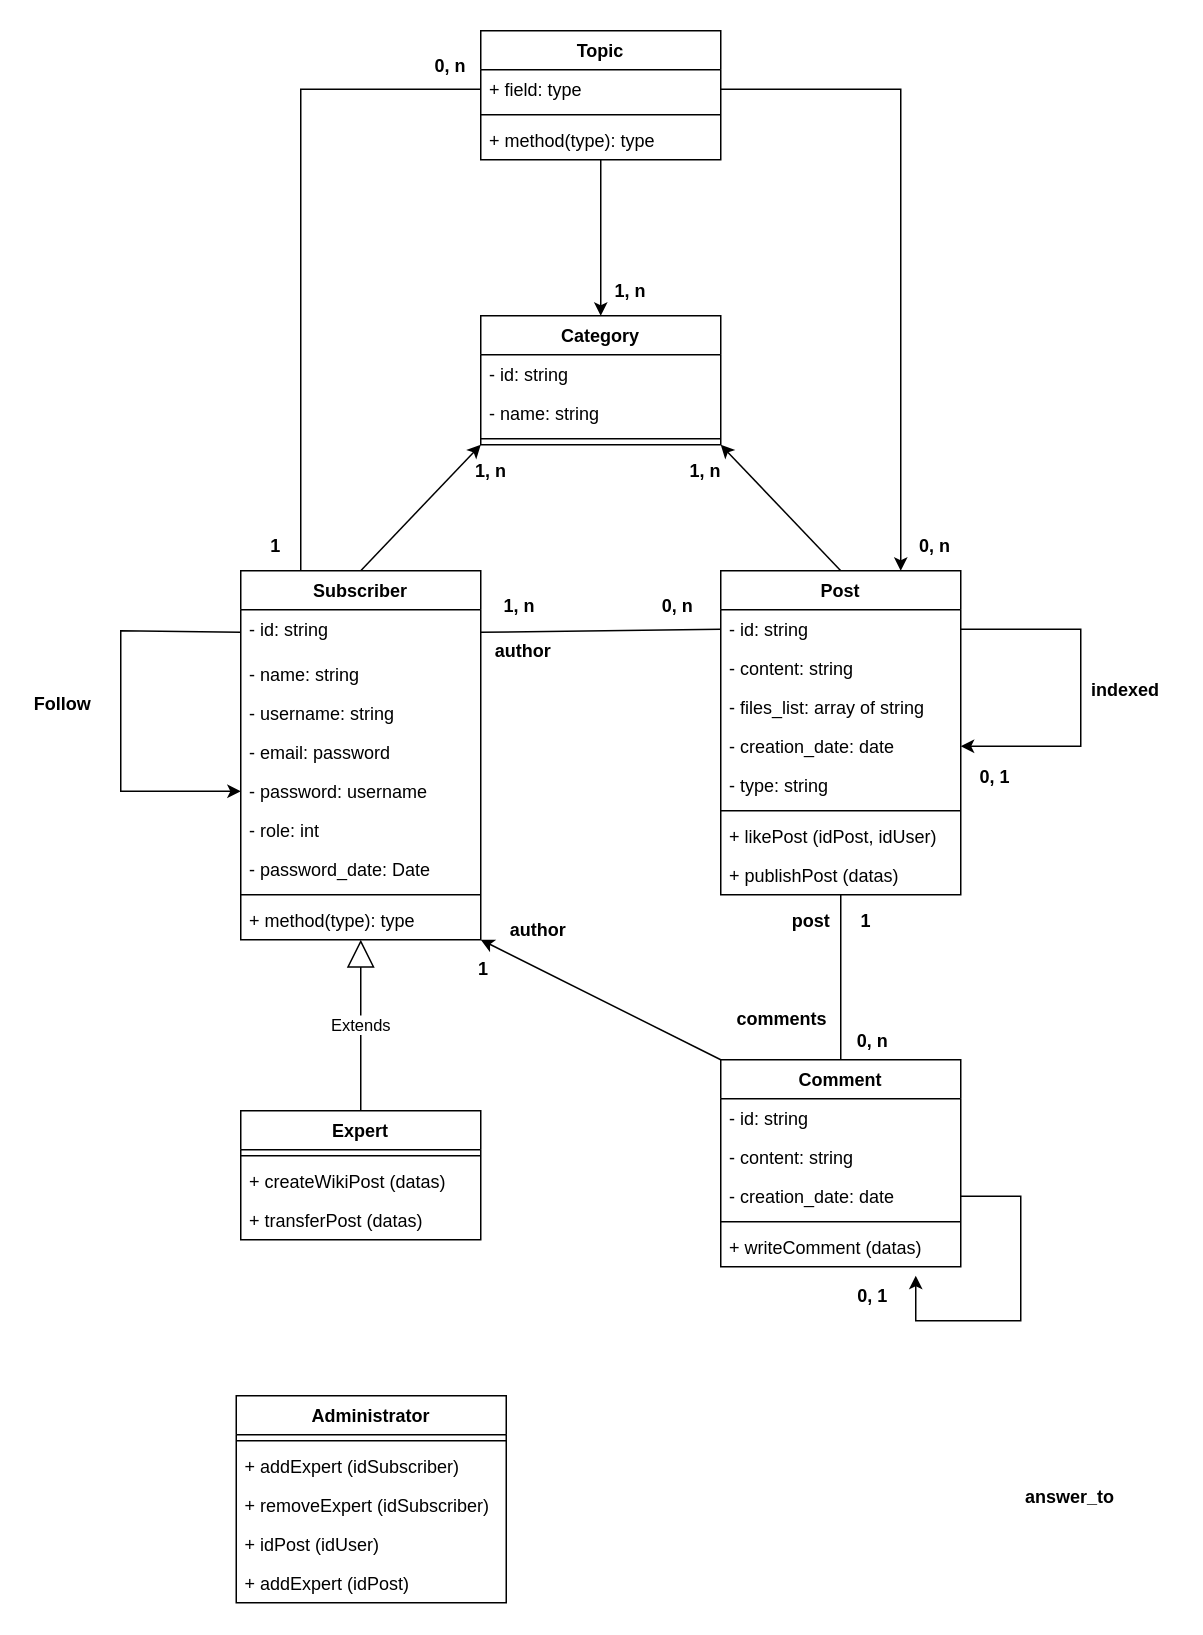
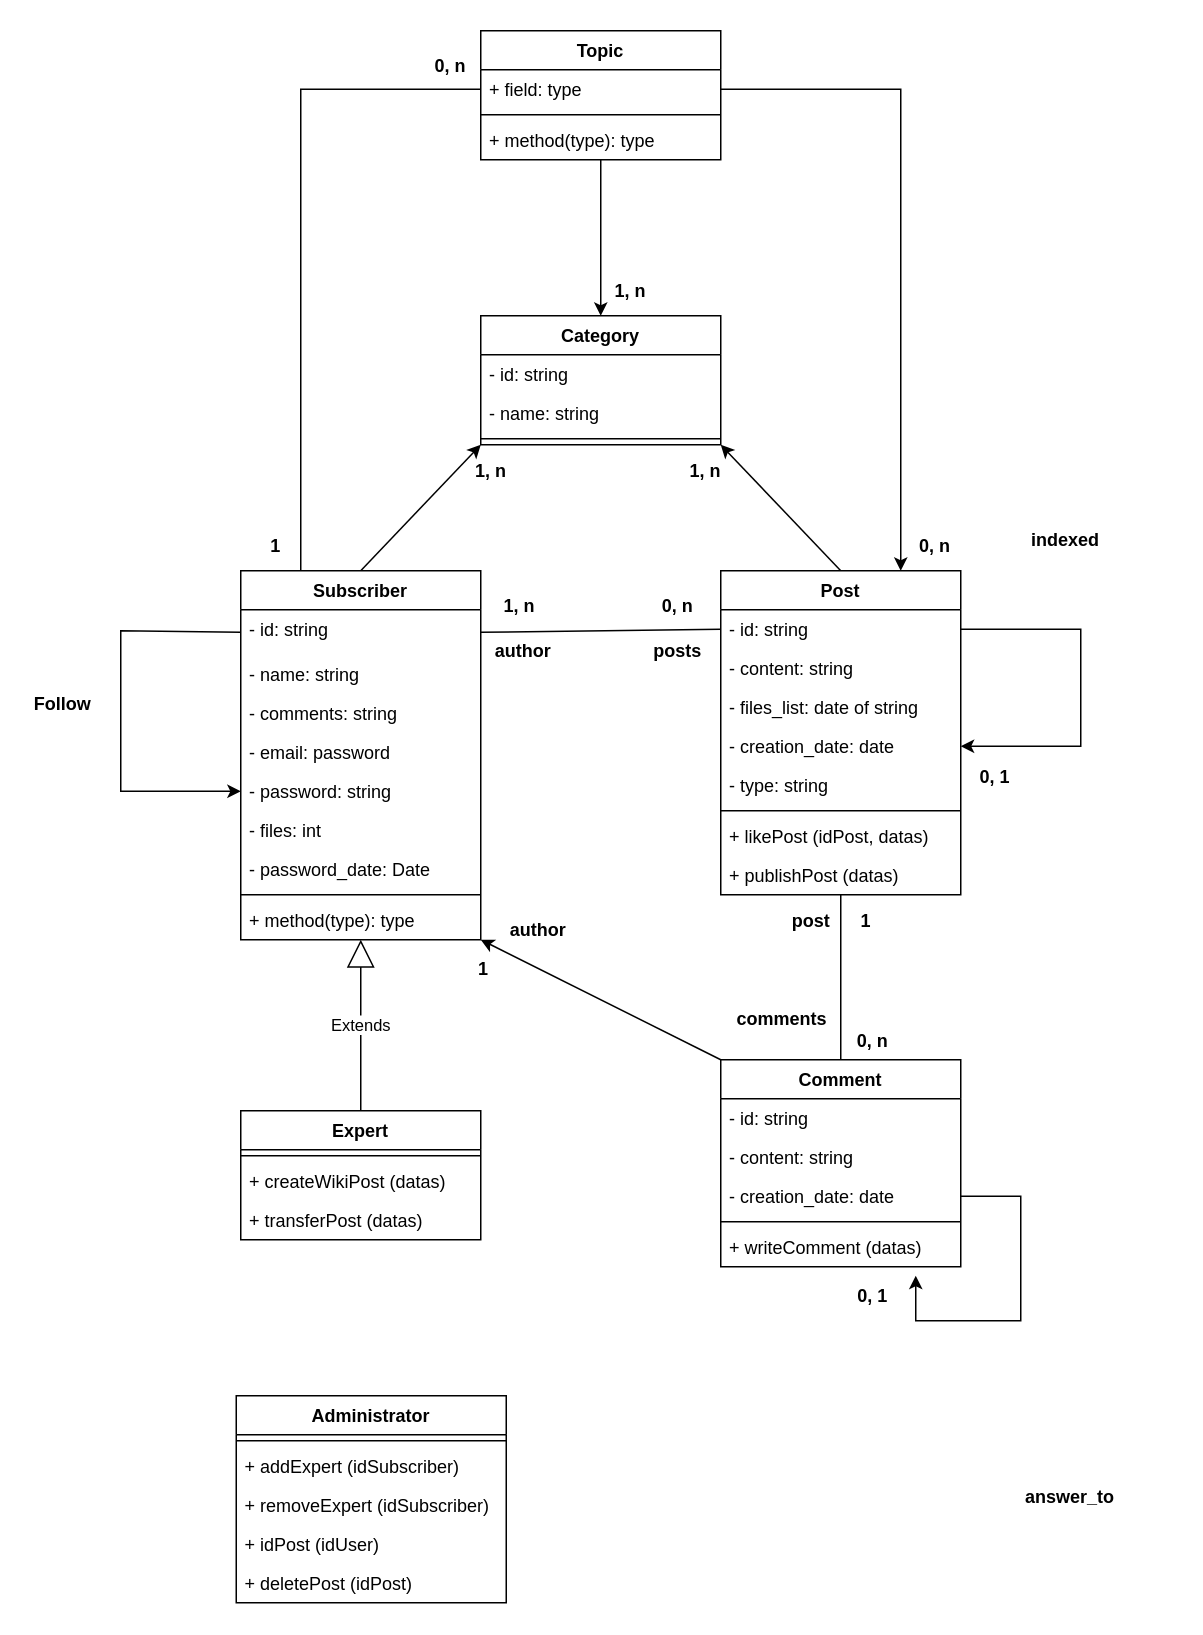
+ <mxCell id="56" value="posts" style="text;align=center;fontStyle=1;verticalAlign=middle;spacingLeft=3;spacingRight=3;strokeColor=none;rotatable=0;points=[[0,0.5],[1,0.5]];portConstraint=eastwest;" vertex="1" parent="1"><mxGeometry x="430" y="420" width="43" height="26" as="geometry" /></mxCell>
- <mxCell id="73" value="indexed" style="text;align=center;fontStyle=1;verticalAlign=middle;spacingLeft=3;spacingRight=3;strokeColor=none;rotatable=0;points=[[0,0.5],[1,0.5]];portConstraint=eastwest;" vertex="1" parent="1"><mxGeometry x="720" y="446" width="60" height="26" as="geometry" /></mxCell>
+ <mxCell id="73" value="indexed" style="text;align=center;fontStyle=1;verticalAlign=middle;spacingLeft=3;spacingRight=3;strokeColor=none;rotatable=0;points=[[0,0.5],[1,0.5]];portConstraint=eastwest;" vertex="1" parent="1"><mxGeometry x="680" y="346" width="60" height="26" as="geometry" /></mxCell>
- <mxCell id="31" value="- files_list: array of string" style="text;strokeColor=none;fillColor=none;align=left;verticalAlign=top;spacingLeft=4;spacingRight=4;overflow=hidden;rotatable=0;points=[[0,0.5],[1,0.5]];portConstraint=eastwest;" vertex="1" parent="28"><mxGeometry y="78" width="160" height="26" as="geometry" /></mxCell>
+ <mxCell id="31" value="- files_list: date of string" style="text;strokeColor=none;fillColor=none;align=left;verticalAlign=top;spacingLeft=4;spacingRight=4;overflow=hidden;rotatable=0;points=[[0,0.5],[1,0.5]];portConstraint=eastwest;" vertex="1" parent="28"><mxGeometry y="78" width="160" height="26" as="geometry" /></mxCell>
- <mxCell id="9" value="- username: string" style="text;strokeColor=none;fillColor=none;align=left;verticalAlign=top;spacingLeft=4;spacingRight=4;overflow=hidden;rotatable=0;points=[[0,0.5],[1,0.5]];portConstraint=eastwest;fontFamily=Helvetica;fontSize=12;fontColor=default;" vertex="1" parent="5"><mxGeometry y="82" width="160" height="26" as="geometry" /></mxCell>
+ <mxCell id="9" value="- comments: string" style="text;strokeColor=none;fillColor=none;align=left;verticalAlign=top;spacingLeft=4;spacingRight=4;overflow=hidden;rotatable=0;points=[[0,0.5],[1,0.5]];portConstraint=eastwest;fontFamily=Helvetica;fontSize=12;fontColor=default;" vertex="1" parent="5"><mxGeometry y="82" width="160" height="26" as="geometry" /></mxCell>
- <mxCell id="11" value="- password: username" style="text;strokeColor=none;fillColor=none;align=left;verticalAlign=top;spacingLeft=4;spacingRight=4;overflow=hidden;rotatable=0;points=[[0,0.5],[1,0.5]];portConstraint=eastwest;fontFamily=Helvetica;fontSize=12;fontColor=default;" vertex="1" parent="5"><mxGeometry y="134" width="160" height="26" as="geometry" /></mxCell>
+ <mxCell id="11" value="- password: string" style="text;strokeColor=none;fillColor=none;align=left;verticalAlign=top;spacingLeft=4;spacingRight=4;overflow=hidden;rotatable=0;points=[[0,0.5],[1,0.5]];portConstraint=eastwest;fontFamily=Helvetica;fontSize=12;fontColor=default;" vertex="1" parent="5"><mxGeometry y="134" width="160" height="26" as="geometry" /></mxCell>
- <mxCell id="12" value="- role: int" style="text;strokeColor=none;fillColor=none;align=left;verticalAlign=top;spacingLeft=4;spacingRight=4;overflow=hidden;rotatable=0;points=[[0,0.5],[1,0.5]];portConstraint=eastwest;fontFamily=Helvetica;fontSize=12;fontColor=default;" vertex="1" parent="5"><mxGeometry y="160" width="160" height="26" as="geometry" /></mxCell>
+ <mxCell id="12" value="- files: int" style="text;strokeColor=none;fillColor=none;align=left;verticalAlign=top;spacingLeft=4;spacingRight=4;overflow=hidden;rotatable=0;points=[[0,0.5],[1,0.5]];portConstraint=eastwest;fontFamily=Helvetica;fontSize=12;fontColor=default;" vertex="1" parent="5"><mxGeometry y="160" width="160" height="26" as="geometry" /></mxCell>
- <mxCell id="35" value="+ likePost (idPost, idUser)" style="text;strokeColor=none;fillColor=none;align=left;verticalAlign=top;spacingLeft=4;spacingRight=4;overflow=hidden;rotatable=0;points=[[0,0.5],[1,0.5]];portConstraint=eastwest;" vertex="1" parent="28"><mxGeometry y="164" width="160" height="26" as="geometry" /></mxCell>
+ <mxCell id="35" value="+ likePost (idPost, datas)" style="text;strokeColor=none;fillColor=none;align=left;verticalAlign=top;spacingLeft=4;spacingRight=4;overflow=hidden;rotatable=0;points=[[0,0.5],[1,0.5]];portConstraint=eastwest;" vertex="1" parent="28"><mxGeometry y="164" width="160" height="26" as="geometry" /></mxCell>
- <mxCell id="25" value="+ addExpert (idPost)" style="text;strokeColor=none;fillColor=none;align=left;verticalAlign=top;spacingLeft=4;spacingRight=4;overflow=hidden;rotatable=0;points=[[0,0.5],[1,0.5]];portConstraint=eastwest;" vertex="1" parent="20"><mxGeometry y="112" width="180" height="26" as="geometry" /></mxCell>
+ <mxCell id="25" value="+ deletePost (idPost)" style="text;strokeColor=none;fillColor=none;align=left;verticalAlign=top;spacingLeft=4;spacingRight=4;overflow=hidden;rotatable=0;points=[[0,0.5],[1,0.5]];portConstraint=eastwest;" vertex="1" parent="20"><mxGeometry y="112" width="180" height="26" as="geometry" /></mxCell>
